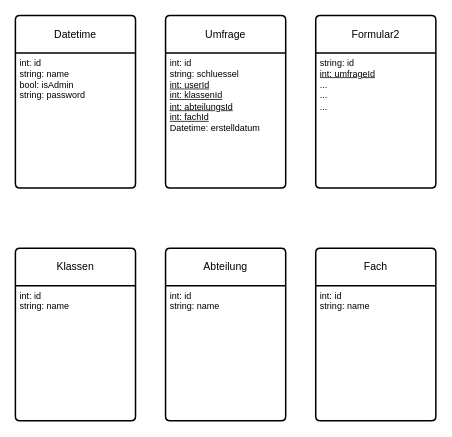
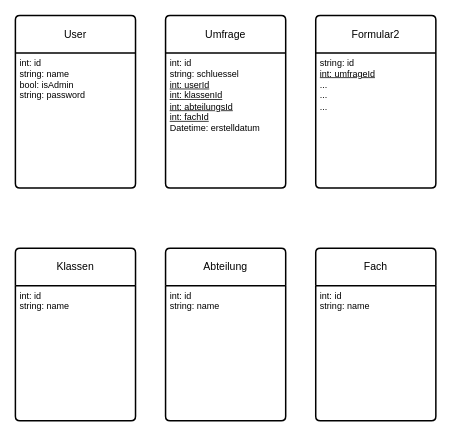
- <mxCell id="2" value="Datetime" style="swimlane;childLayout=stackLayout;horizontal=1;startSize=50;horizontalStack=0;rounded=1;fontSize=14;fontStyle=0;strokeWidth=2;resizeParent=0;resizeLast=1;shadow=0;dashed=0;align=center;arcSize=4;whiteSpace=wrap;html=1;" vertex="1" parent="1"><mxGeometry x="20" y="20" width="160" height="230" as="geometry" /></mxCell>
+ <mxCell id="2" value="User" style="swimlane;childLayout=stackLayout;horizontal=1;startSize=50;horizontalStack=0;rounded=1;fontSize=14;fontStyle=0;strokeWidth=2;resizeParent=0;resizeLast=1;shadow=0;dashed=0;align=center;arcSize=4;whiteSpace=wrap;html=1;" vertex="1" parent="1"><mxGeometry x="20" y="20" width="160" height="230" as="geometry" /></mxCell>
